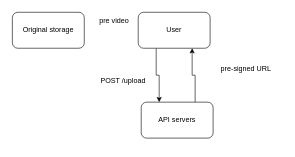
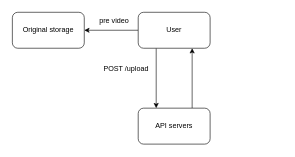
+ <mxCell id="4" style="edgeStyle=orthogonalEdgeStyle;rounded=0;orthogonalLoop=1;jettySize=auto;html=1;exitX=0;exitY=0.5;exitDx=0;exitDy=0;entryX=1;entryY=0.5;entryDx=0;entryDy=0;" edge="1" parent="1" source="5" target="2"><mxGeometry relative="1" as="geometry" /></mxCell>
- <mxCell id="9" value="pre-signed URL" style="text;html=1;strokeColor=none;fillColor=none;align=center;verticalAlign=middle;whiteSpace=wrap;rounded=0;" vertex="1" parent="1"><mxGeometry x="350" y="100" width="120" height="30" as="geometry" /></mxCell>
- <mxCell id="8" value="POST /upload" style="text;html=1;strokeColor=none;fillColor=none;align=center;verticalAlign=middle;whiteSpace=wrap;rounded=0;" vertex="1" parent="1"><mxGeometry x="145" y="120" width="120" height="30" as="geometry" /></mxCell>
+ <mxCell id="8" value="POST /upload" style="text;html=1;strokeColor=none;fillColor=none;align=center;verticalAlign=middle;whiteSpace=wrap;rounded=0;" vertex="1" parent="1"><mxGeometry x="150" y="100" width="120" height="30" as="geometry" /></mxCell>
- <mxCell id="7" value="API servers" style="rounded=1;whiteSpace=wrap;html=1;" vertex="1" parent="1"><mxGeometry x="235" y="170" width="120" height="60" as="geometry" /></mxCell>
+ <mxCell id="7" value="API servers" style="rounded=1;whiteSpace=wrap;html=1;" vertex="1" parent="1"><mxGeometry x="230" y="180" width="120" height="60" as="geometry" /></mxCell>
